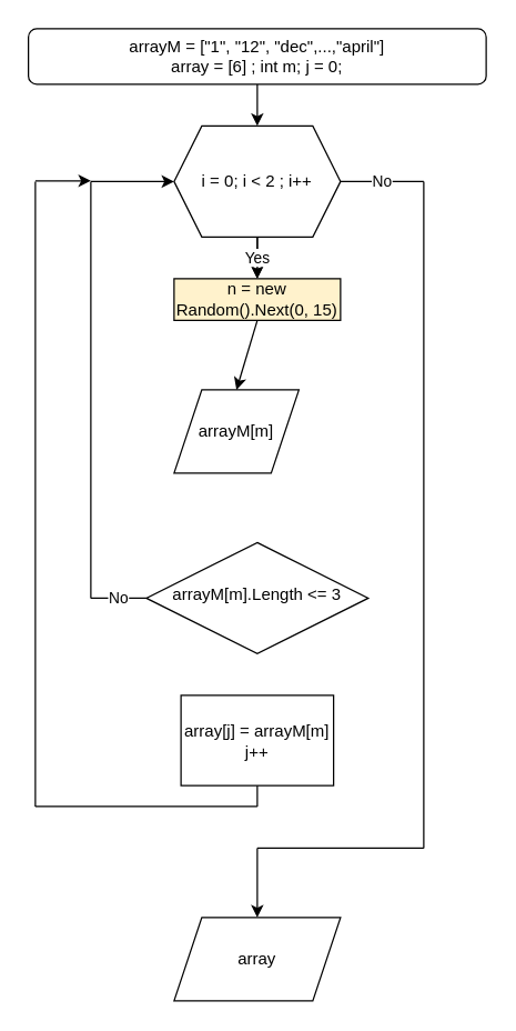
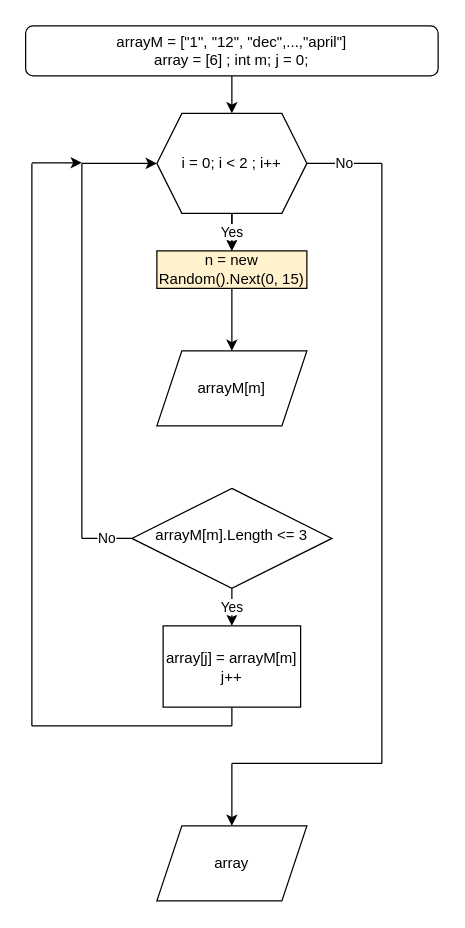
- <mxCell id="7" value="arrayM[m]" style="shape=parallelogram;perimeter=parallelogramPerimeter;whiteSpace=wrap;html=1;fixedSize=1;" vertex="1" parent="1"><mxGeometry x="125" y="280" width="90" height="60" as="geometry" /></mxCell>
+ <mxCell id="7" value="arrayM[m]" style="shape=parallelogram;perimeter=parallelogramPerimeter;whiteSpace=wrap;html=1;fixedSize=1;" vertex="1" parent="1"><mxGeometry x="125" y="280" width="120" height="60" as="geometry" /></mxCell>
+ <mxCell id="3" value="Yes" style="edgeStyle=orthogonalEdgeStyle;rounded=0;orthogonalLoop=1;jettySize=auto;html=1;" edge="1" parent="1" source="4" target="8"><mxGeometry relative="1" as="geometry" /></mxCell>
